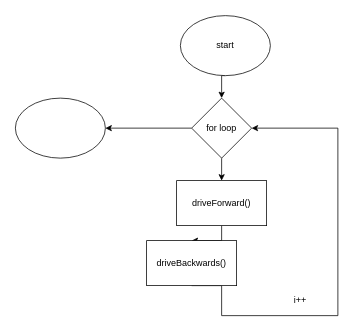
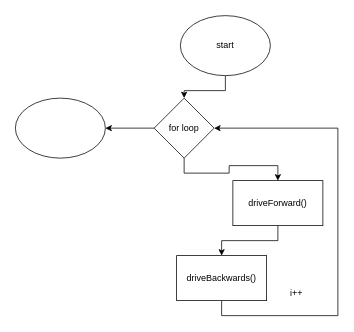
- <mxCell id="6" value="for loop" style="rhombus;whiteSpace=wrap;html=1;" vertex="1" parent="1"><mxGeometry x="255" y="130" width="80" height="80" as="geometry" /></mxCell>
+ <mxCell id="6" value="for loop" style="rhombus;whiteSpace=wrap;html=1;" vertex="1" parent="1"><mxGeometry x="205" y="130" width="80" height="80" as="geometry" /></mxCell>
- <mxCell id="8" value="driveForward()" style="rounded=0;whiteSpace=wrap;html=1;" vertex="1" parent="1"><mxGeometry x="235" y="240" width="120" height="60" as="geometry" /></mxCell>
+ <mxCell id="8" value="driveForward()" style="rounded=0;whiteSpace=wrap;html=1;" vertex="1" parent="1"><mxGeometry x="310" y="240" width="120" height="60" as="geometry" /></mxCell>
- <mxCell id="10" value="driveBackwards()" style="rounded=0;whiteSpace=wrap;html=1;" vertex="1" parent="1"><mxGeometry x="195" y="320" width="120" height="60" as="geometry" /></mxCell>
+ <mxCell id="10" value="driveBackwards()" style="rounded=0;whiteSpace=wrap;html=1;" vertex="1" parent="1"><mxGeometry x="235" y="340" width="120" height="60" as="geometry" /></mxCell>
- <mxCell id="12" value="i++" style="text;html=1;strokeColor=none;fillColor=none;align=center;verticalAlign=middle;whiteSpace=wrap;rounded=0;" vertex="1" parent="1"><mxGeometry x="380" y="390" width="40" height="20" as="geometry" /></mxCell>
+ <mxCell id="12" value="i++" style="text;html=1;strokeColor=none;fillColor=none;align=center;verticalAlign=middle;whiteSpace=wrap;rounded=0;" vertex="1" parent="1"><mxGeometry x="375" y="380" width="40" height="20" as="geometry" /></mxCell>
